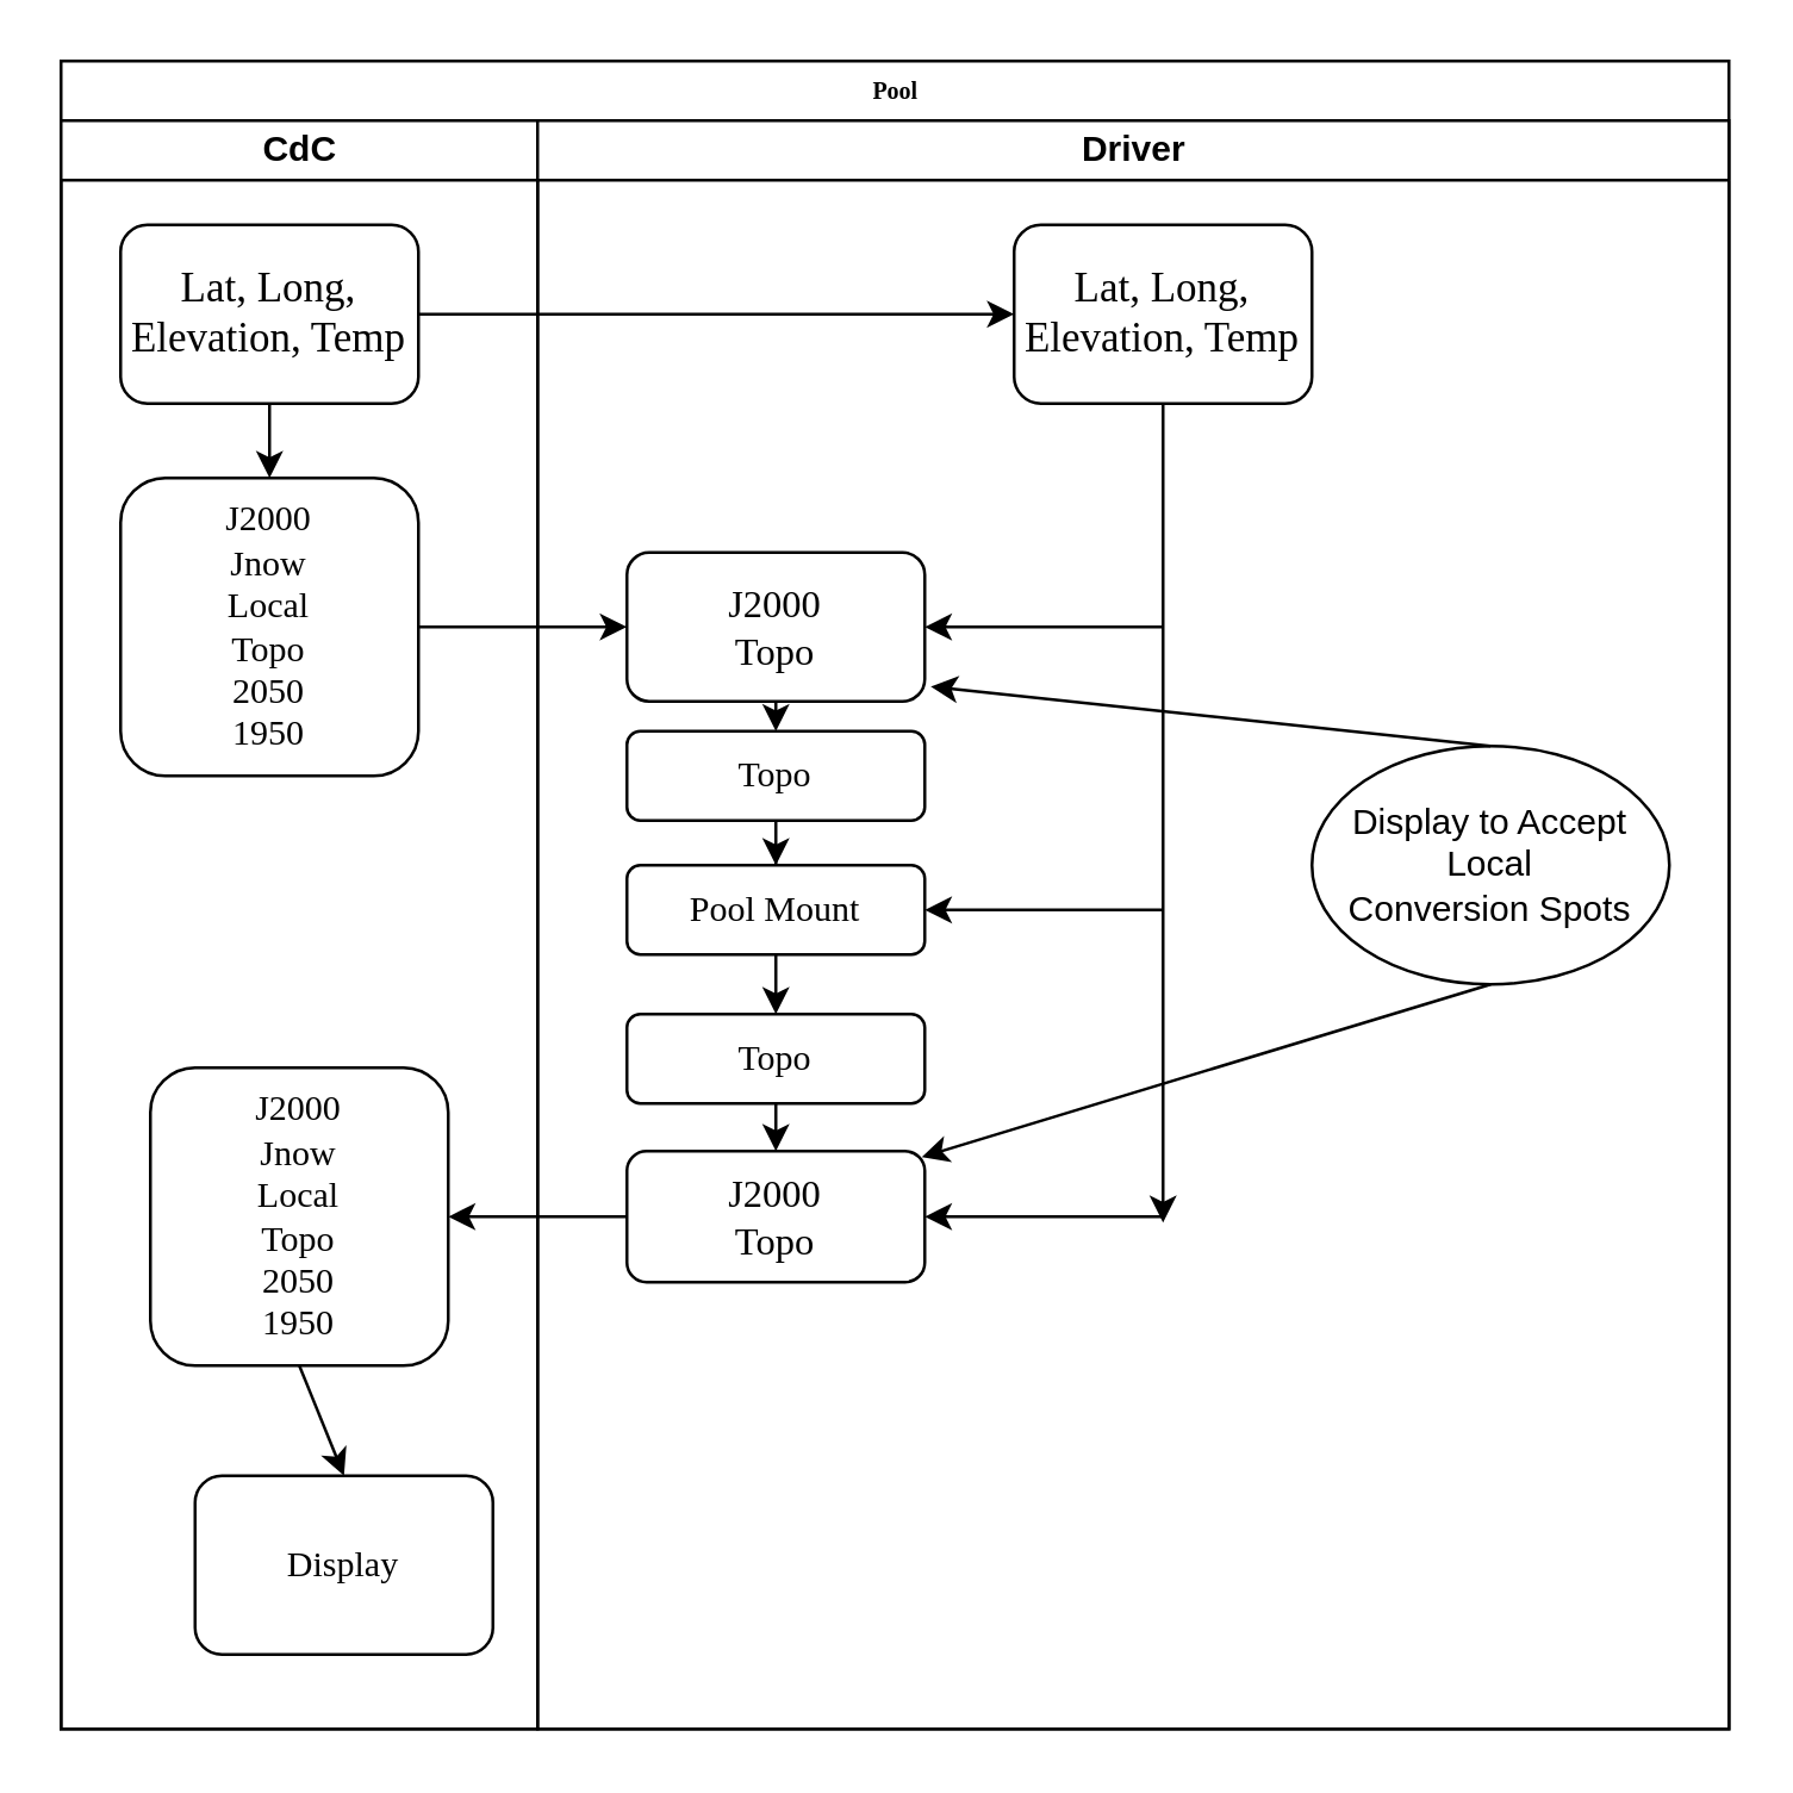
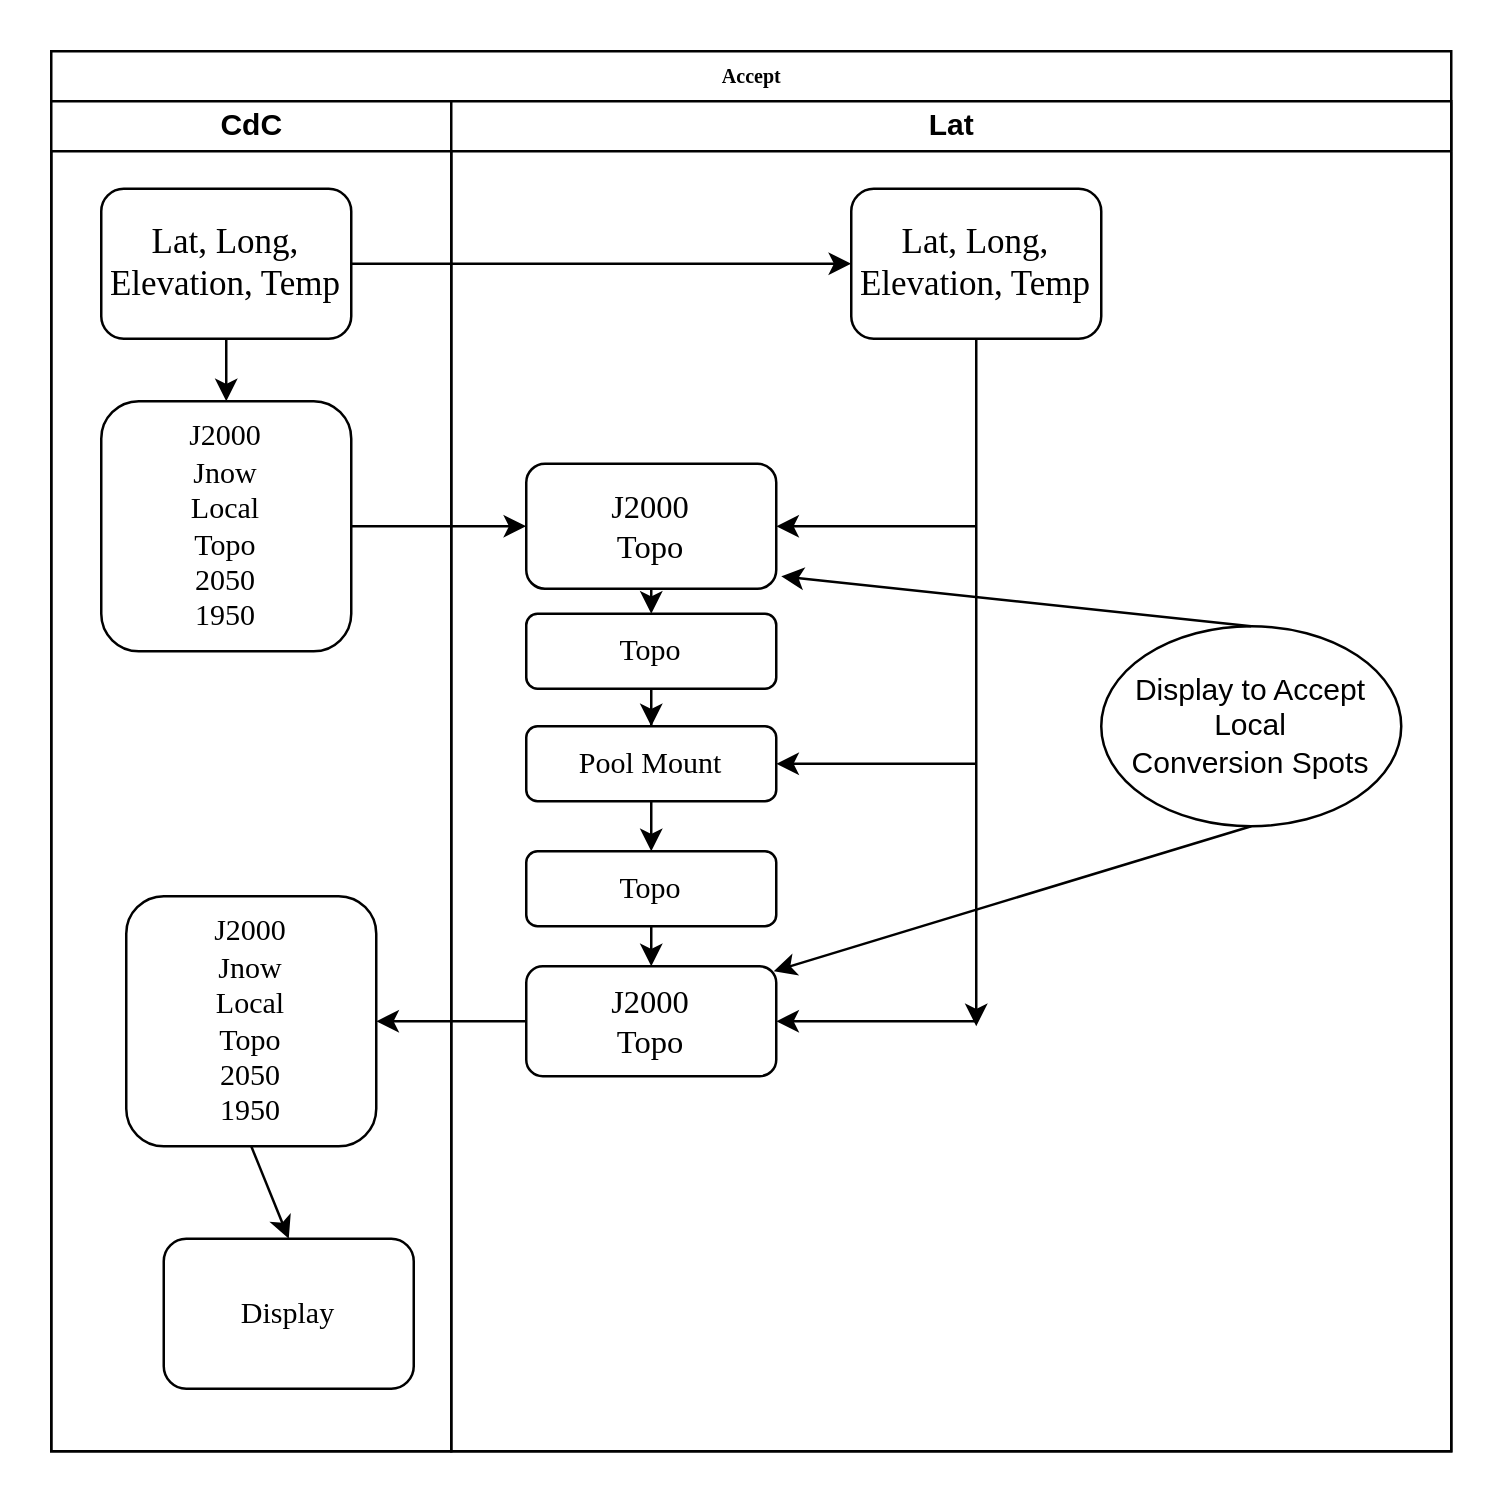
- <mxCell id="2" value="Pool" style="swimlane;html=1;childLayout=stackLayout;startSize=20;rounded=0;shadow=0;labelBackgroundColor=none;strokeColor=#000000;strokeWidth=1;fillColor=#ffffff;fontFamily=Verdana;fontSize=8;fontColor=#000000;align=center;" parent="1" vertex="1"><mxGeometry x="20" y="20" width="560" height="560" as="geometry" /></mxCell>
+ <mxCell id="2" value="Accept" style="swimlane;html=1;childLayout=stackLayout;startSize=20;rounded=0;shadow=0;labelBackgroundColor=none;strokeColor=#000000;strokeWidth=1;fillColor=#ffffff;fontFamily=Verdana;fontSize=8;fontColor=#000000;align=center;" parent="1" vertex="1"><mxGeometry x="20" y="20" width="560" height="560" as="geometry" /></mxCell>
- <mxCell id="28" value="Driver" style="swimlane;html=1;startSize=20;" parent="2" vertex="1"><mxGeometry x="160" y="20" width="400" height="540" as="geometry" /></mxCell>
+ <mxCell id="28" value="Lat" style="swimlane;html=1;startSize=20;" parent="2" vertex="1"><mxGeometry x="160" y="20" width="400" height="540" as="geometry" /></mxCell>
